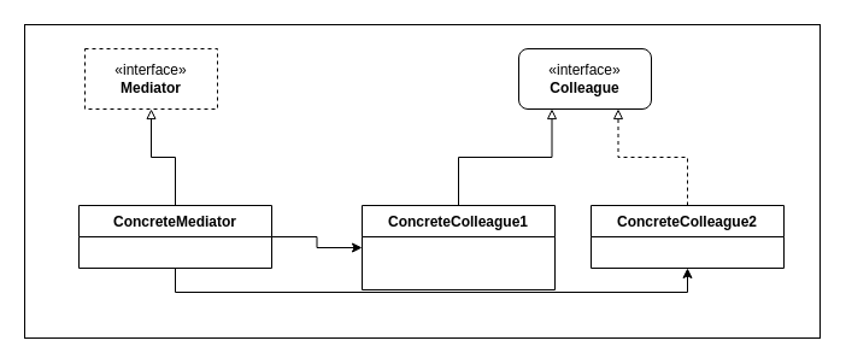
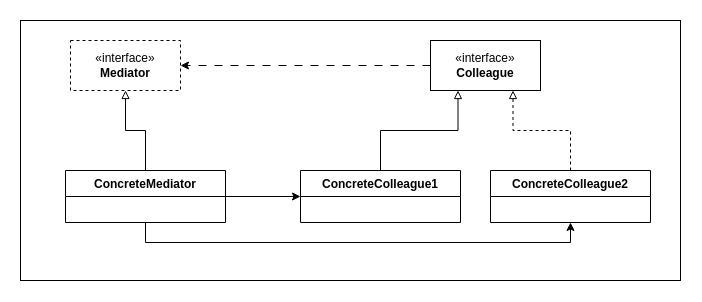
+ <mxCell id="12" style="edgeStyle=orthogonalEdgeStyle;rounded=0;orthogonalLoop=1;jettySize=auto;html=1;entryX=1;entryY=0.5;entryDx=0;entryDy=0;dashed=1;dashPattern=8 8;" edge="1" parent="1" source="13" target="3"><mxGeometry relative="1" as="geometry" /></mxCell>
- <mxCell id="13" value="«interface»&lt;br&gt;&lt;b&gt;Colleague&lt;/b&gt;" style="html=1;whiteSpace=wrap;rounded=1;" vertex="1" parent="1"><mxGeometry x="430" y="40" width="110" height="50" as="geometry" /></mxCell>
+ <mxCell id="13" value="«interface»&lt;br&gt;&lt;b&gt;Colleague&lt;/b&gt;" style="html=1;whiteSpace=wrap;" vertex="1" parent="1"><mxGeometry x="430" y="40" width="110" height="50" as="geometry" /></mxCell>
- <mxCell id="9" value="ConcreteColleague1" style="swimlane;fontStyle=1;align=center;verticalAlign=top;childLayout=stackLayout;horizontal=1;startSize=26;horizontalStack=0;resizeParent=1;resizeParentMax=0;resizeLast=0;collapsible=1;marginBottom=0;whiteSpace=wrap;html=1;" vertex="1" parent="1"><mxGeometry x="300" y="170" width="160" height="70" as="geometry" /></mxCell>
+ <mxCell id="9" value="ConcreteColleague1" style="swimlane;fontStyle=1;align=center;verticalAlign=top;childLayout=stackLayout;horizontal=1;startSize=26;horizontalStack=0;resizeParent=1;resizeParentMax=0;resizeLast=0;collapsible=1;marginBottom=0;whiteSpace=wrap;html=1;" vertex="1" parent="1"><mxGeometry x="300" y="170" width="160" height="52" as="geometry" /></mxCell>
